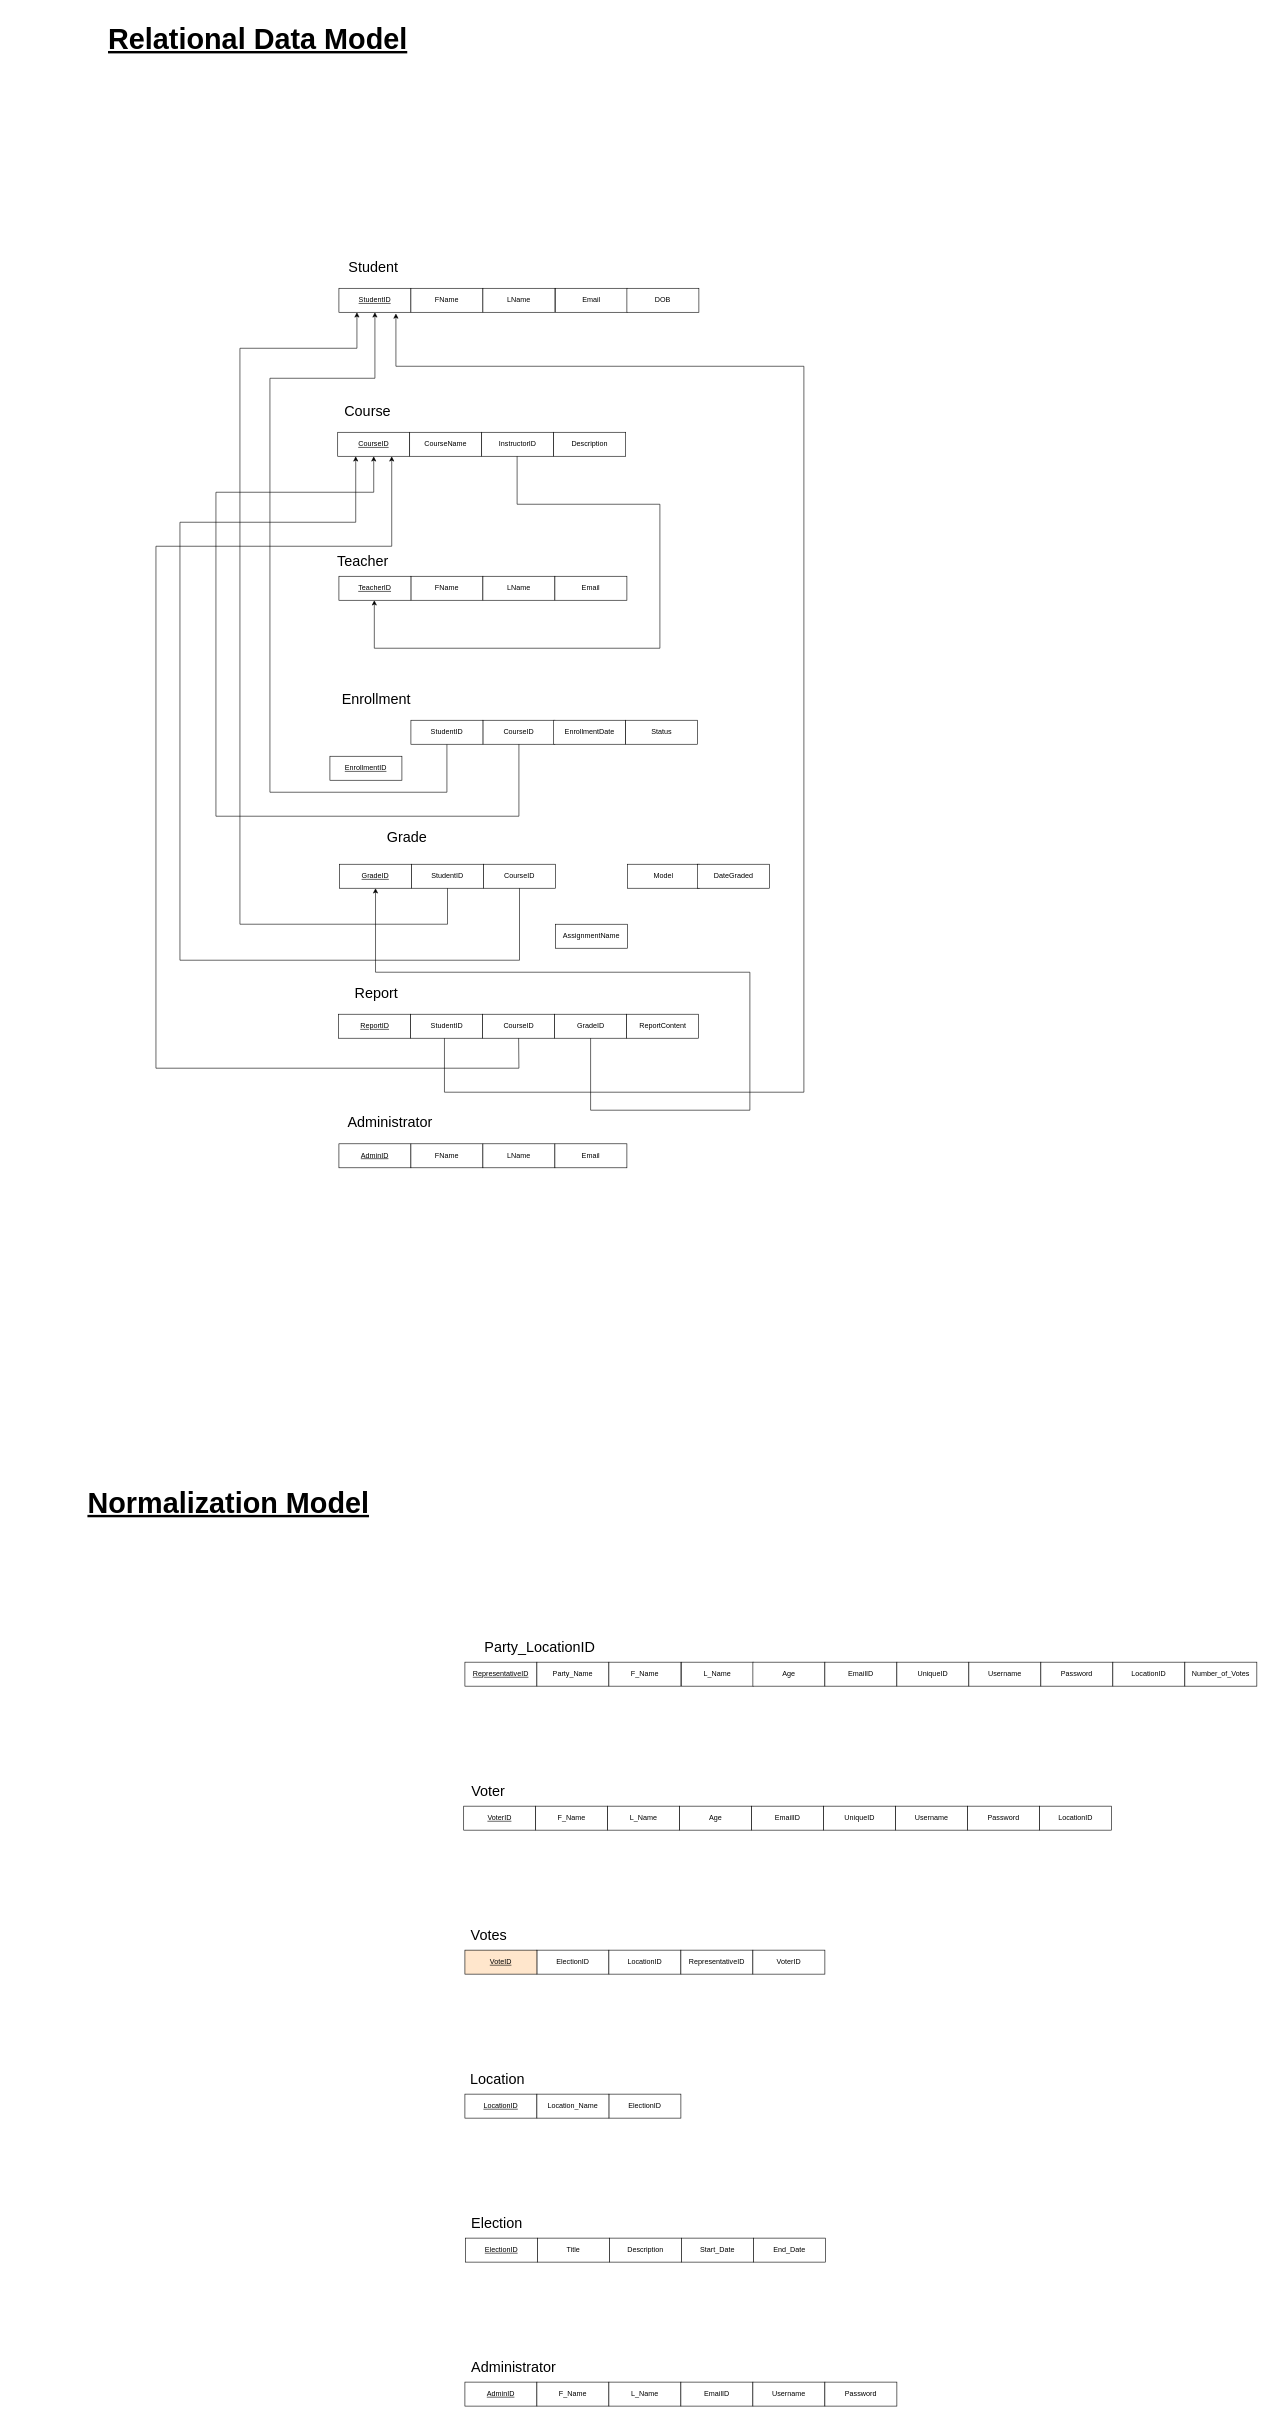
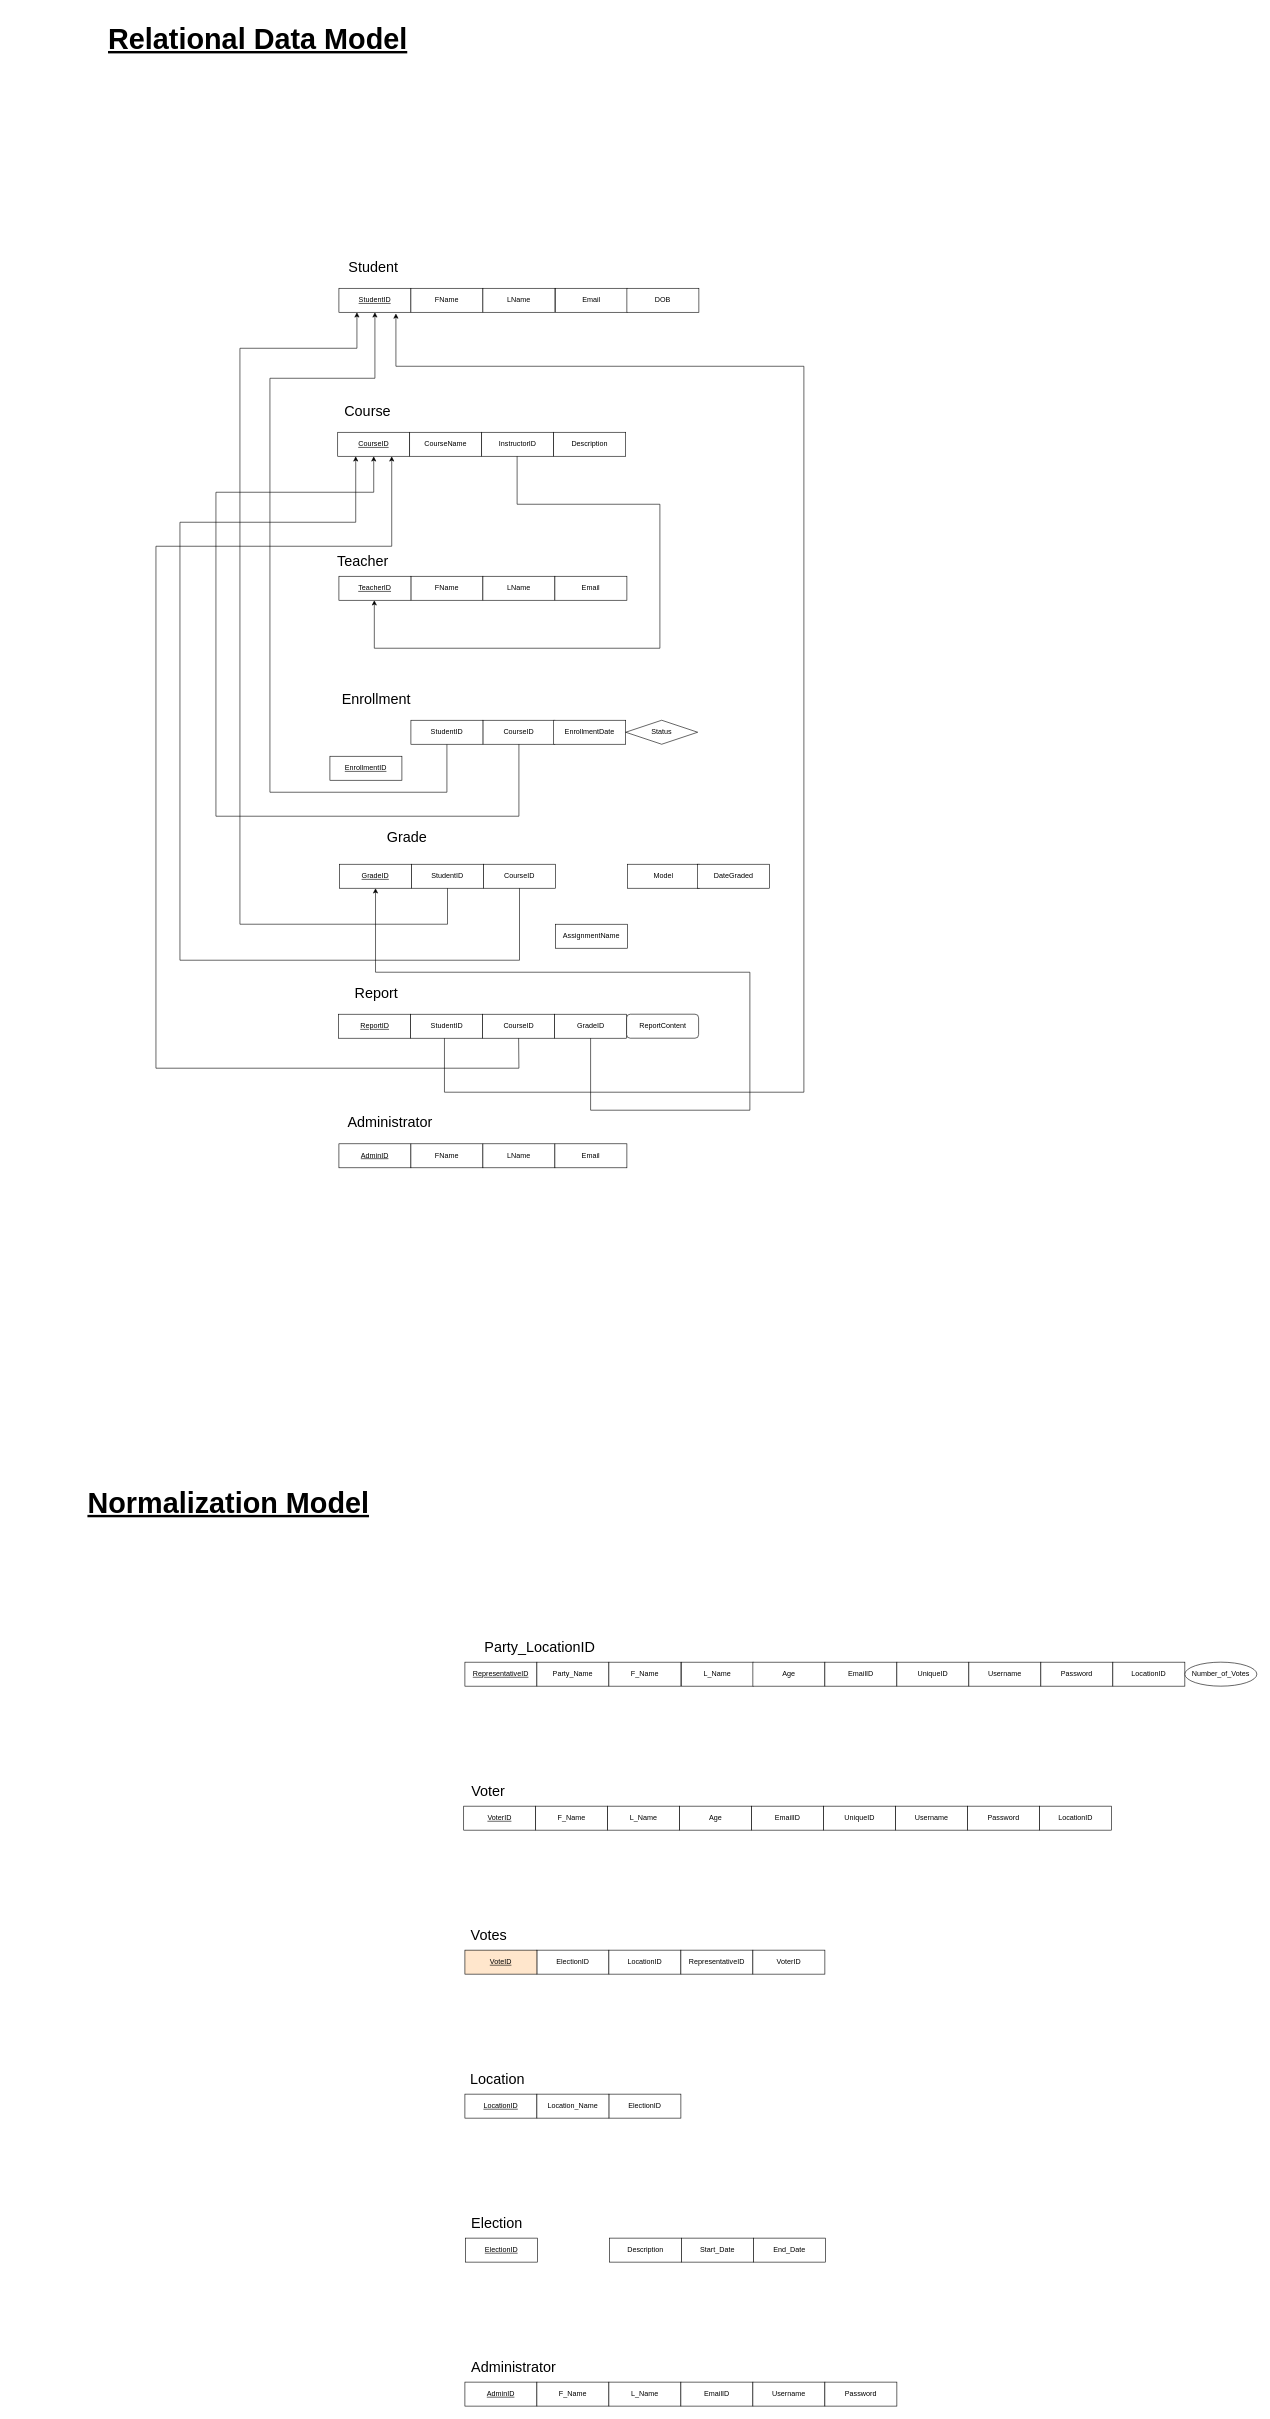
- <mxCell id="90" value="Status" style="rounded=0;whiteSpace=wrap;html=1;" vertex="1" parent="1"><mxGeometry x="1042" y="1200" width="120" height="40" as="geometry" /></mxCell>
+ <mxCell id="90" value="Status" style="rhombus;whiteSpace=wrap;html=1;" vertex="1" parent="1"><mxGeometry x="1042" y="1200" width="120" height="40" as="geometry" /></mxCell>
- <mxCell id="87" value="ReportContent" style="rounded=0;whiteSpace=wrap;html=1;" vertex="1" parent="1"><mxGeometry x="1043.5" y="1690" width="120" height="40" as="geometry" /></mxCell>
+ <mxCell id="87" value="ReportContent" style="whiteSpace=wrap;html=1;rounded=1;" vertex="1" parent="1"><mxGeometry x="1043.5" y="1690" width="120" height="40" as="geometry" /></mxCell>
- <mxCell id="75" value="Number_of_Votes" style="rounded=0;whiteSpace=wrap;html=1;" parent="1" vertex="1"><mxGeometry x="1974" y="2770" width="120" height="40" as="geometry" /></mxCell>
+ <mxCell id="75" value="Number_of_Votes" style="ellipse;whiteSpace=wrap;html=1;" parent="1" vertex="1"><mxGeometry x="1974" y="2770" width="120" height="40" as="geometry" /></mxCell>
- <mxCell id="62" value="Title" style="rounded=0;whiteSpace=wrap;html=1;" parent="1" vertex="1"><mxGeometry x="895" y="3730" width="120" height="40" as="geometry" /></mxCell>
